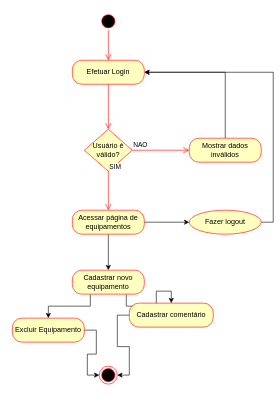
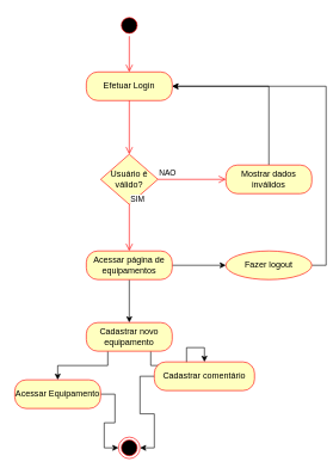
- <mxCell id="19" value="Excluir Equipamento" style="rounded=1;whiteSpace=wrap;html=1;arcSize=40;fontColor=#000000;fillColor=#ffffc0;strokeColor=#ff0000;" vertex="1" parent="1"><mxGeometry x="20" y="530" width="120" height="40" as="geometry" /></mxCell>
+ <mxCell id="19" value="Acessar Equipamento" style="rounded=1;whiteSpace=wrap;html=1;arcSize=40;fontColor=#000000;fillColor=#ffffc0;strokeColor=#ff0000;" vertex="1" parent="1"><mxGeometry x="20" y="530" width="120" height="40" as="geometry" /></mxCell>
